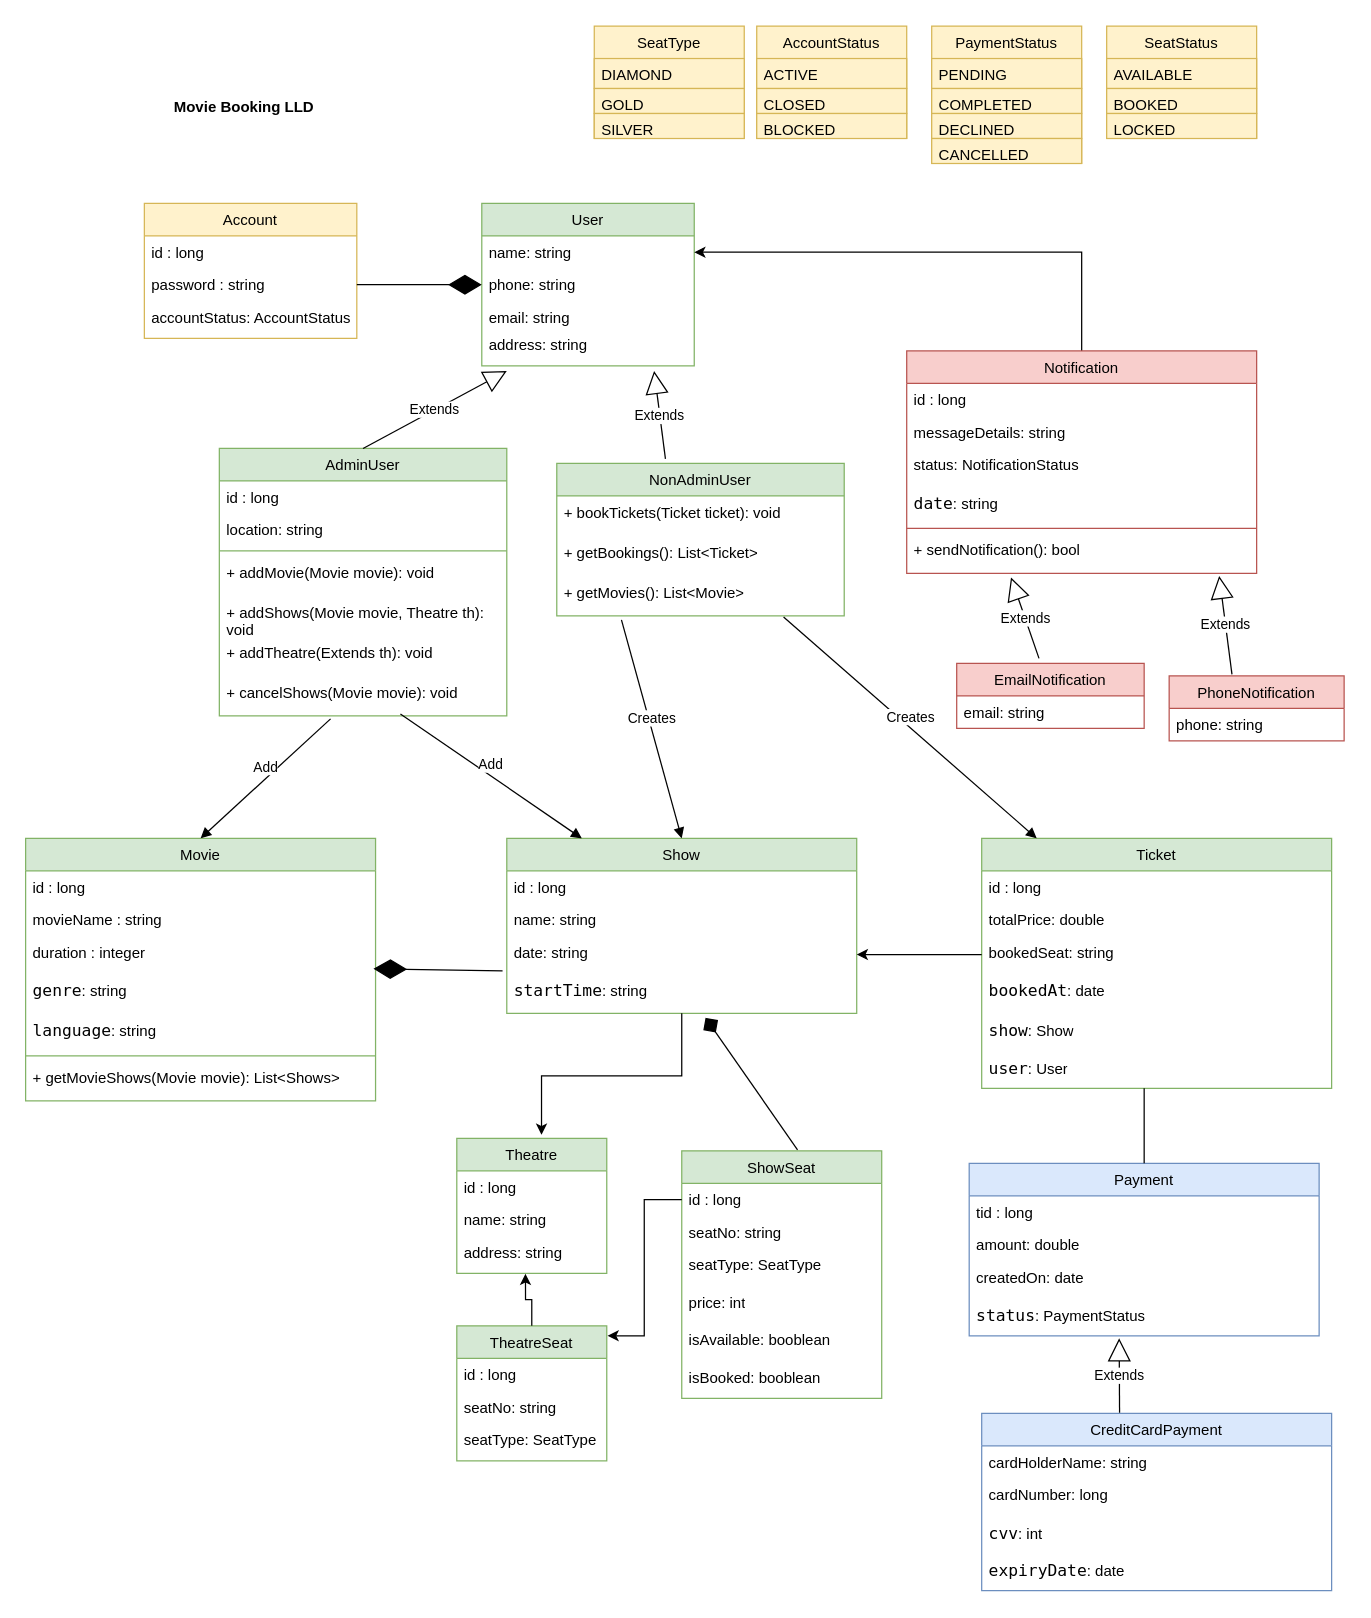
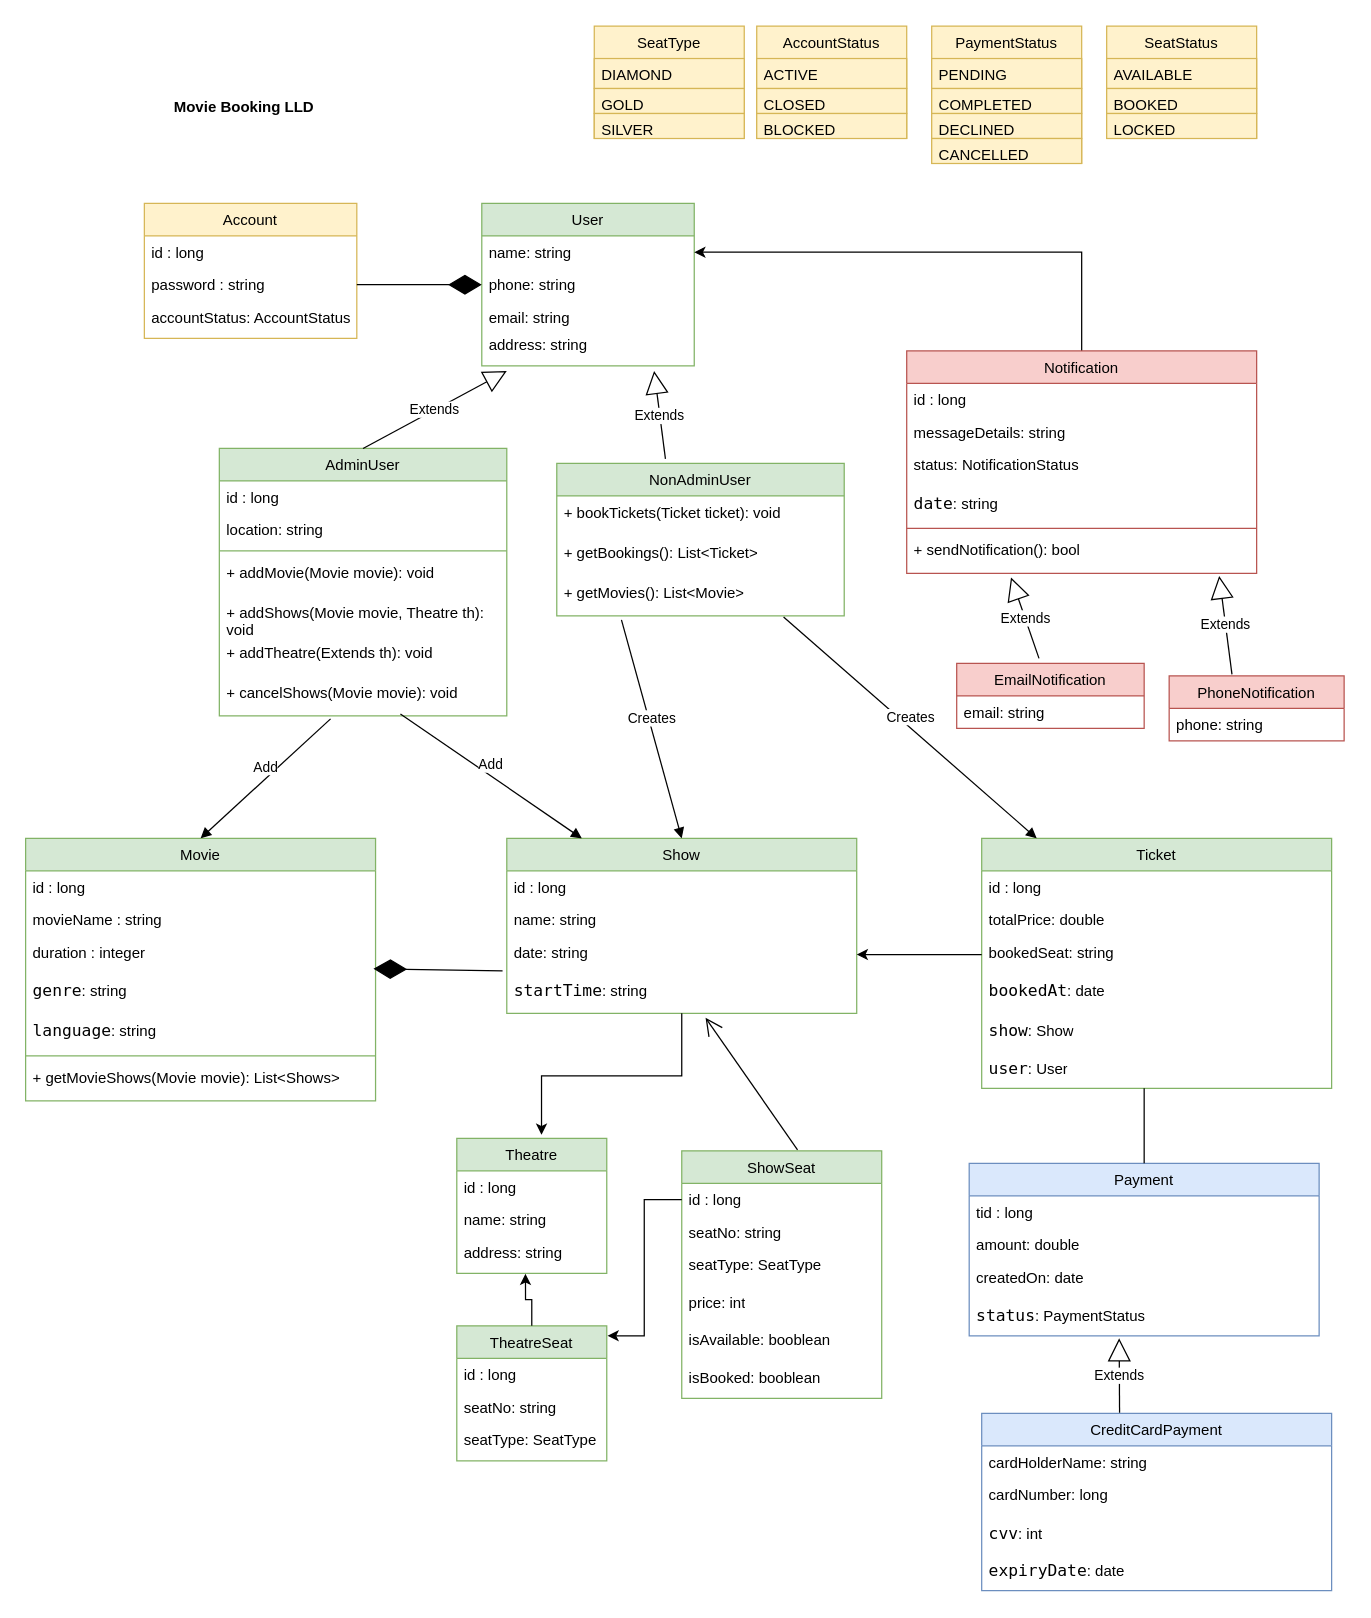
- <mxCell id="38" value="" style="endArrow=diamond;endFill=1;endSize=12;html=1;rounded=0;entryX=0.568;entryY=1.112;entryDx=0;entryDy=0;entryPerimeter=0;exitX=0.579;exitY=-0.004;exitDx=0;exitDy=0;exitPerimeter=0;" edge="1" parent="1" source="31" target="15"><mxGeometry width="160" relative="1" as="geometry"><mxPoint x="465" y="1030" as="sourcePoint" /><mxPoint x="625" y="1030" as="targetPoint" /></mxGeometry></mxCell>
+ <mxCell id="38" value="" style="endArrow=open;endFill=1;endSize=12;html=1;rounded=0;entryX=0.568;entryY=1.112;entryDx=0;entryDy=0;entryPerimeter=0;exitX=0.579;exitY=-0.004;exitDx=0;exitDy=0;exitPerimeter=0;" edge="1" parent="1" source="31" target="15"><mxGeometry width="160" relative="1" as="geometry"><mxPoint x="465" y="1030" as="sourcePoint" /><mxPoint x="625" y="1030" as="targetPoint" /></mxGeometry></mxCell>
